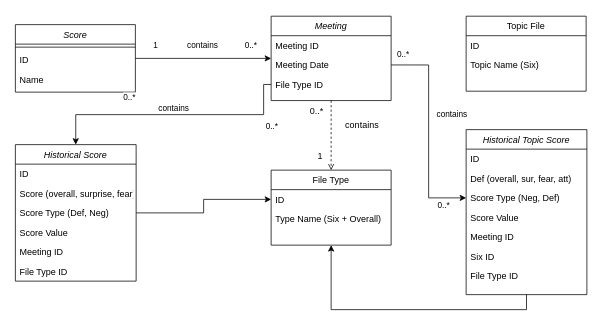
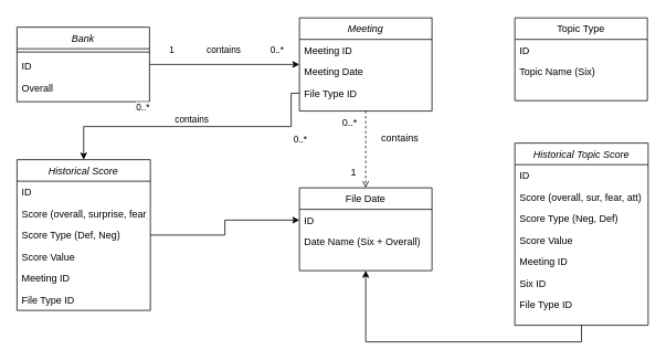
- <mxCell id="38" value="Topic File" style="swimlane;fontStyle=0;align=center;verticalAlign=top;childLayout=stackLayout;horizontal=1;startSize=26;horizontalStack=0;resizeParent=1;resizeLast=0;collapsible=1;marginBottom=0;rounded=0;shadow=0;strokeWidth=1;" vertex="1" parent="1"><mxGeometry x="621" y="20.75" width="160" height="100" as="geometry"><mxRectangle x="550" y="140" width="160" height="26" as="alternateBounds" /></mxGeometry></mxCell>
+ <mxCell id="38" value="Topic Type" style="swimlane;fontStyle=0;align=center;verticalAlign=top;childLayout=stackLayout;horizontal=1;startSize=26;horizontalStack=0;resizeParent=1;resizeLast=0;collapsible=1;marginBottom=0;rounded=0;shadow=0;strokeWidth=1;" vertex="1" parent="1"><mxGeometry x="621" y="20.75" width="160" height="100" as="geometry"><mxRectangle x="550" y="140" width="160" height="26" as="alternateBounds" /></mxGeometry></mxCell>
- <mxCell id="17" value="Score" style="swimlane;fontStyle=2;align=center;verticalAlign=top;childLayout=stackLayout;horizontal=1;startSize=26;horizontalStack=0;resizeParent=1;resizeLast=0;collapsible=1;marginBottom=0;rounded=0;shadow=0;strokeWidth=1;" parent="1" vertex="1"><mxGeometry x="20" y="32" width="160" height="90" as="geometry"><mxRectangle x="230" y="140" width="160" height="26" as="alternateBounds" /></mxGeometry></mxCell>
+ <mxCell id="17" value="Bank" style="swimlane;fontStyle=2;align=center;verticalAlign=top;childLayout=stackLayout;horizontal=1;startSize=26;horizontalStack=0;resizeParent=1;resizeLast=0;collapsible=1;marginBottom=0;rounded=0;shadow=0;strokeWidth=1;" parent="1" vertex="1"><mxGeometry x="20" y="32" width="160" height="90" as="geometry"><mxRectangle x="230" y="140" width="160" height="26" as="alternateBounds" /></mxGeometry></mxCell>
- <mxCell id="20" value="Name" style="text;align=left;verticalAlign=top;spacingLeft=4;spacingRight=4;overflow=hidden;rotatable=0;points=[[0,0.5],[1,0.5]];portConstraint=eastwest;" vertex="1" parent="17"><mxGeometry y="60" width="160" height="26" as="geometry" /></mxCell>
+ <mxCell id="20" value="Overall" style="text;align=left;verticalAlign=top;spacingLeft=4;spacingRight=4;overflow=hidden;rotatable=0;points=[[0,0.5],[1,0.5]];portConstraint=eastwest;" vertex="1" parent="17"><mxGeometry y="60" width="160" height="26" as="geometry" /></mxCell>
- <mxCell id="41" style="edgeStyle=orthogonalEdgeStyle;rounded=0;orthogonalLoop=1;jettySize=auto;html=1;exitX=1;exitY=0.5;exitDx=0;exitDy=0;entryX=0;entryY=0.5;entryDx=0;entryDy=0;" edge="1" parent="1" source="4" target="33"><mxGeometry relative="1" as="geometry" /></mxCell>
- <mxCell id="42" value="contains" style="edgeLabel;html=1;align=center;verticalAlign=middle;resizable=0;points=[];" vertex="1" connectable="0" parent="41"><mxGeometry x="0.015" relative="1" as="geometry"><mxPoint x="30" y="-25" as="offset" /></mxGeometry></mxCell>
- <mxCell id="43" value="0..*" style="edgeLabel;html=1;align=center;verticalAlign=middle;resizable=0;points=[];" vertex="1" connectable="0" parent="41"><mxGeometry x="-0.881" relative="1" as="geometry"><mxPoint y="-14" as="offset" /></mxGeometry></mxCell>
- <mxCell id="44" value="0..*" style="edgeLabel;html=1;align=center;verticalAlign=middle;resizable=0;points=[];" vertex="1" connectable="0" parent="41"><mxGeometry x="0.719" y="-1" relative="1" as="geometry"><mxPoint x="9" y="8" as="offset" /></mxGeometry></mxCell>
- <mxCell id="32" value="Def (overall, sur, fear, att)" style="text;align=left;verticalAlign=top;spacingLeft=4;spacingRight=4;overflow=hidden;rotatable=0;points=[[0,0.5],[1,0.5]];portConstraint=eastwest;" vertex="1" parent="30"><mxGeometry y="52" width="161" height="26" as="geometry" /></mxCell>
+ <mxCell id="32" value="Score (overall, sur, fear, att)" style="text;align=left;verticalAlign=top;spacingLeft=4;spacingRight=4;overflow=hidden;rotatable=0;points=[[0,0.5],[1,0.5]];portConstraint=eastwest;" vertex="1" parent="30"><mxGeometry y="52" width="161" height="26" as="geometry" /></mxCell>
- <mxCell id="6" value="File Type" style="swimlane;fontStyle=0;align=center;verticalAlign=top;childLayout=stackLayout;horizontal=1;startSize=26;horizontalStack=0;resizeParent=1;resizeLast=0;collapsible=1;marginBottom=0;rounded=0;shadow=0;strokeWidth=1;" parent="1" vertex="1"><mxGeometry x="361" y="226" width="160" height="100" as="geometry"><mxRectangle x="550" y="140" width="160" height="26" as="alternateBounds" /></mxGeometry></mxCell>
+ <mxCell id="6" value="File Date" style="swimlane;fontStyle=0;align=center;verticalAlign=top;childLayout=stackLayout;horizontal=1;startSize=26;horizontalStack=0;resizeParent=1;resizeLast=0;collapsible=1;marginBottom=0;rounded=0;shadow=0;strokeWidth=1;" parent="1" vertex="1"><mxGeometry x="361" y="226" width="160" height="100" as="geometry"><mxRectangle x="550" y="140" width="160" height="26" as="alternateBounds" /></mxGeometry></mxCell>
- <mxCell id="8" value="Type Name (Six + Overall)" style="text;align=left;verticalAlign=top;spacingLeft=4;spacingRight=4;overflow=hidden;rotatable=0;points=[[0,0.5],[1,0.5]];portConstraint=eastwest;" vertex="1" parent="6"><mxGeometry y="52" width="160" height="26" as="geometry" /></mxCell>
+ <mxCell id="8" value="Date Name (Six + Overall)" style="text;align=left;verticalAlign=top;spacingLeft=4;spacingRight=4;overflow=hidden;rotatable=0;points=[[0,0.5],[1,0.5]];portConstraint=eastwest;" vertex="1" parent="6"><mxGeometry y="52" width="160" height="26" as="geometry" /></mxCell>
